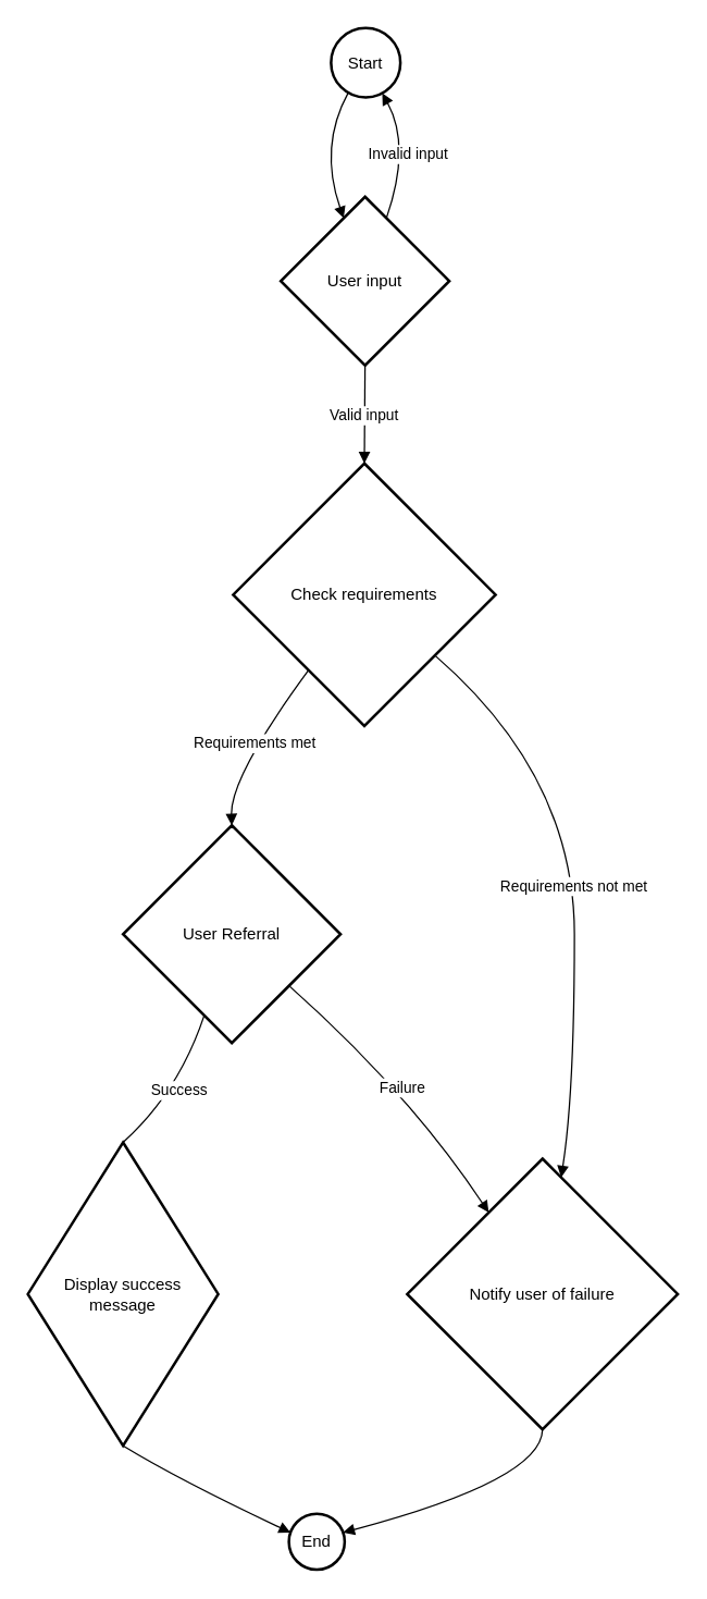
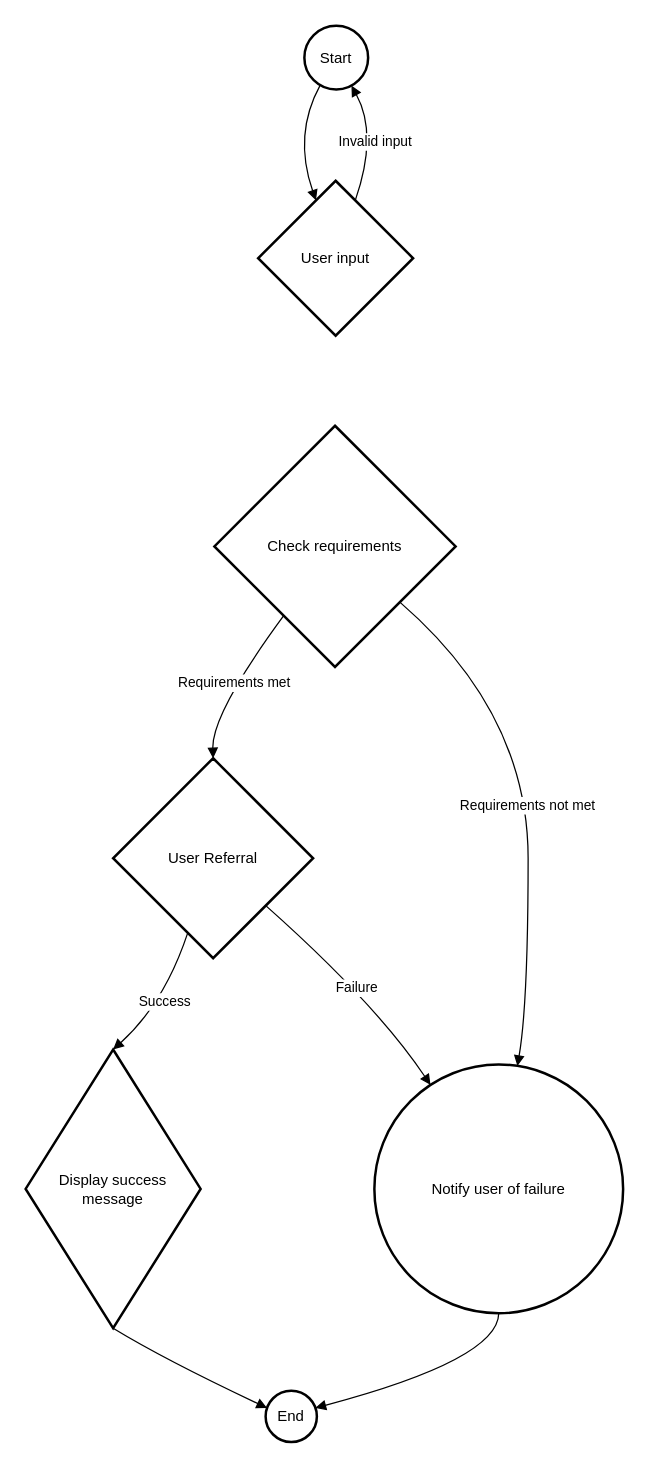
- <mxCell id="10" value="Valid input" style="curved=1;startArrow=none;endArrow=block;exitX=0.5;exitY=0.99;entryX=0.5;entryY=0;" edge="1" parent="1" source="3" target="4"><mxGeometry relative="1" as="geometry"><Array as="points" /></mxGeometry></mxCell>
- <mxCell id="14" value="Success" style="curved=1;startArrow=none;endArrow=none;exitX=0.33;exitY=1;entryX=0.5;entryY=0;" edge="1" parent="1" source="5" target="7"><mxGeometry relative="1" as="geometry"><Array as="points"><mxPoint x="131" y="802" /></Array></mxGeometry></mxCell>
+ <mxCell id="14" value="Success" style="curved=1;startArrow=none;endArrow=block;exitX=0.33;exitY=1;entryX=0.5;entryY=0;" edge="1" parent="1" source="5" target="7"><mxGeometry relative="1" as="geometry"><Array as="points"><mxPoint x="131" y="802" /></Array></mxGeometry></mxCell>
- <mxCell id="6" value="Notify user of failure" style="rhombus;strokeWidth=2;whiteSpace=wrap;" vertex="1" parent="1"><mxGeometry x="299" y="851" width="199" height="199" as="geometry" /></mxCell>
+ <mxCell id="6" value="Notify user of failure" style="ellipse;strokeWidth=2;whiteSpace=wrap;" vertex="1" parent="1"><mxGeometry x="299" y="851" width="199" height="199" as="geometry" /></mxCell>
